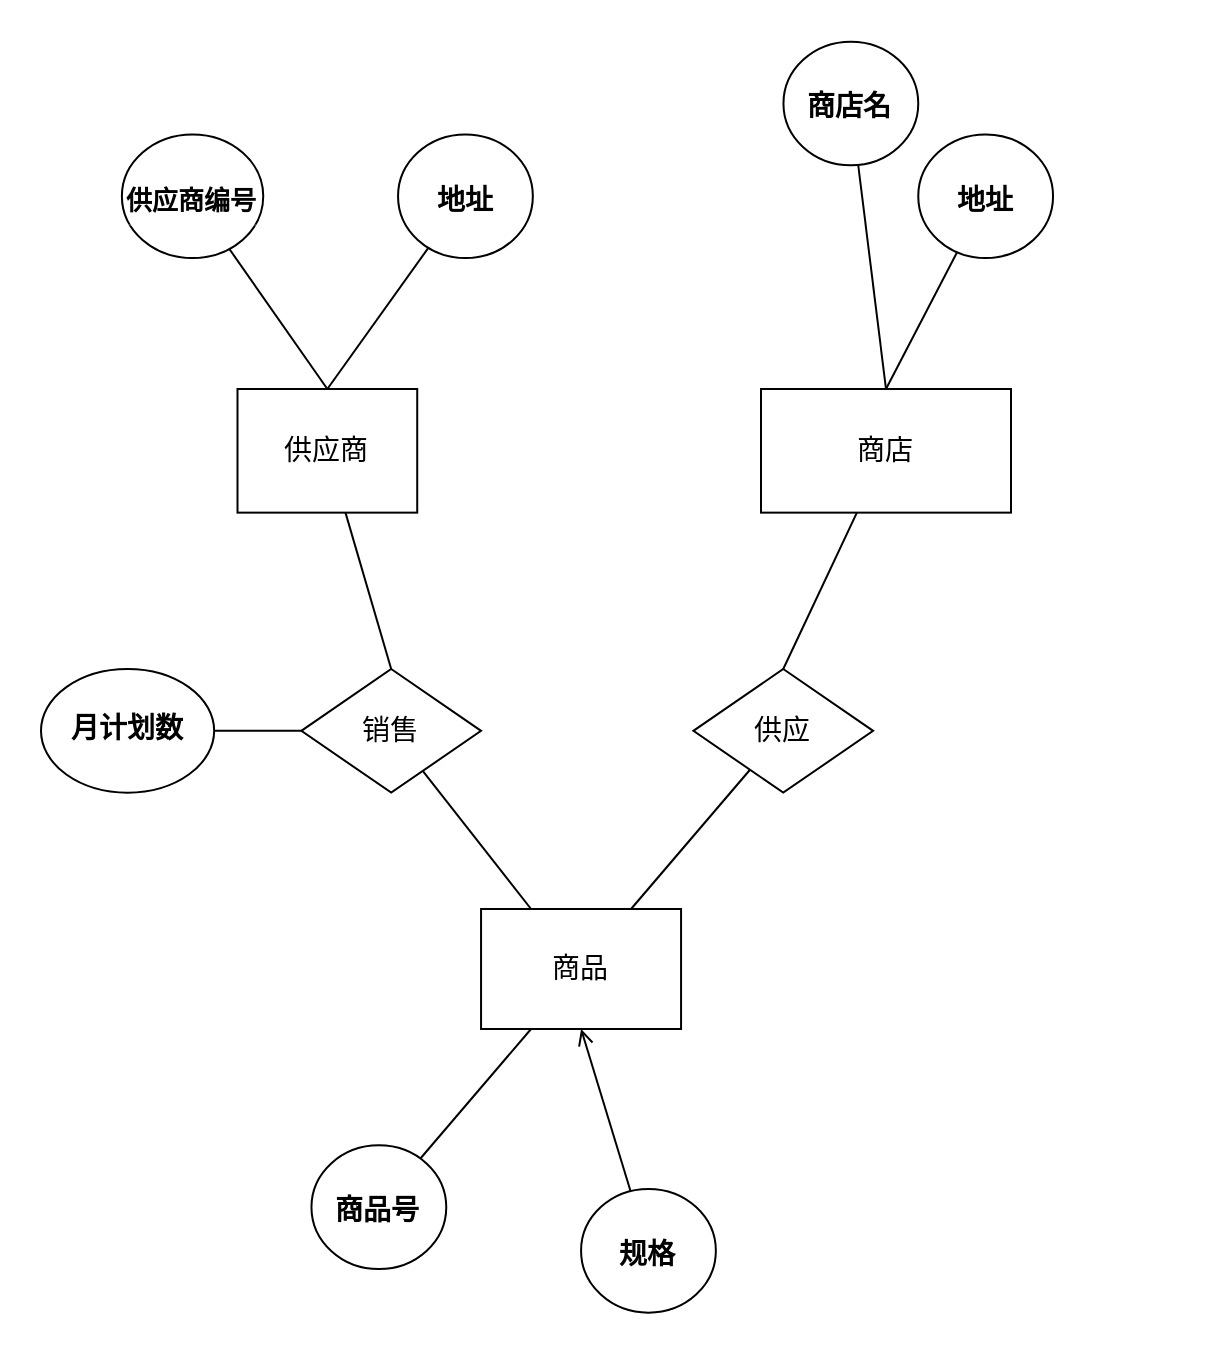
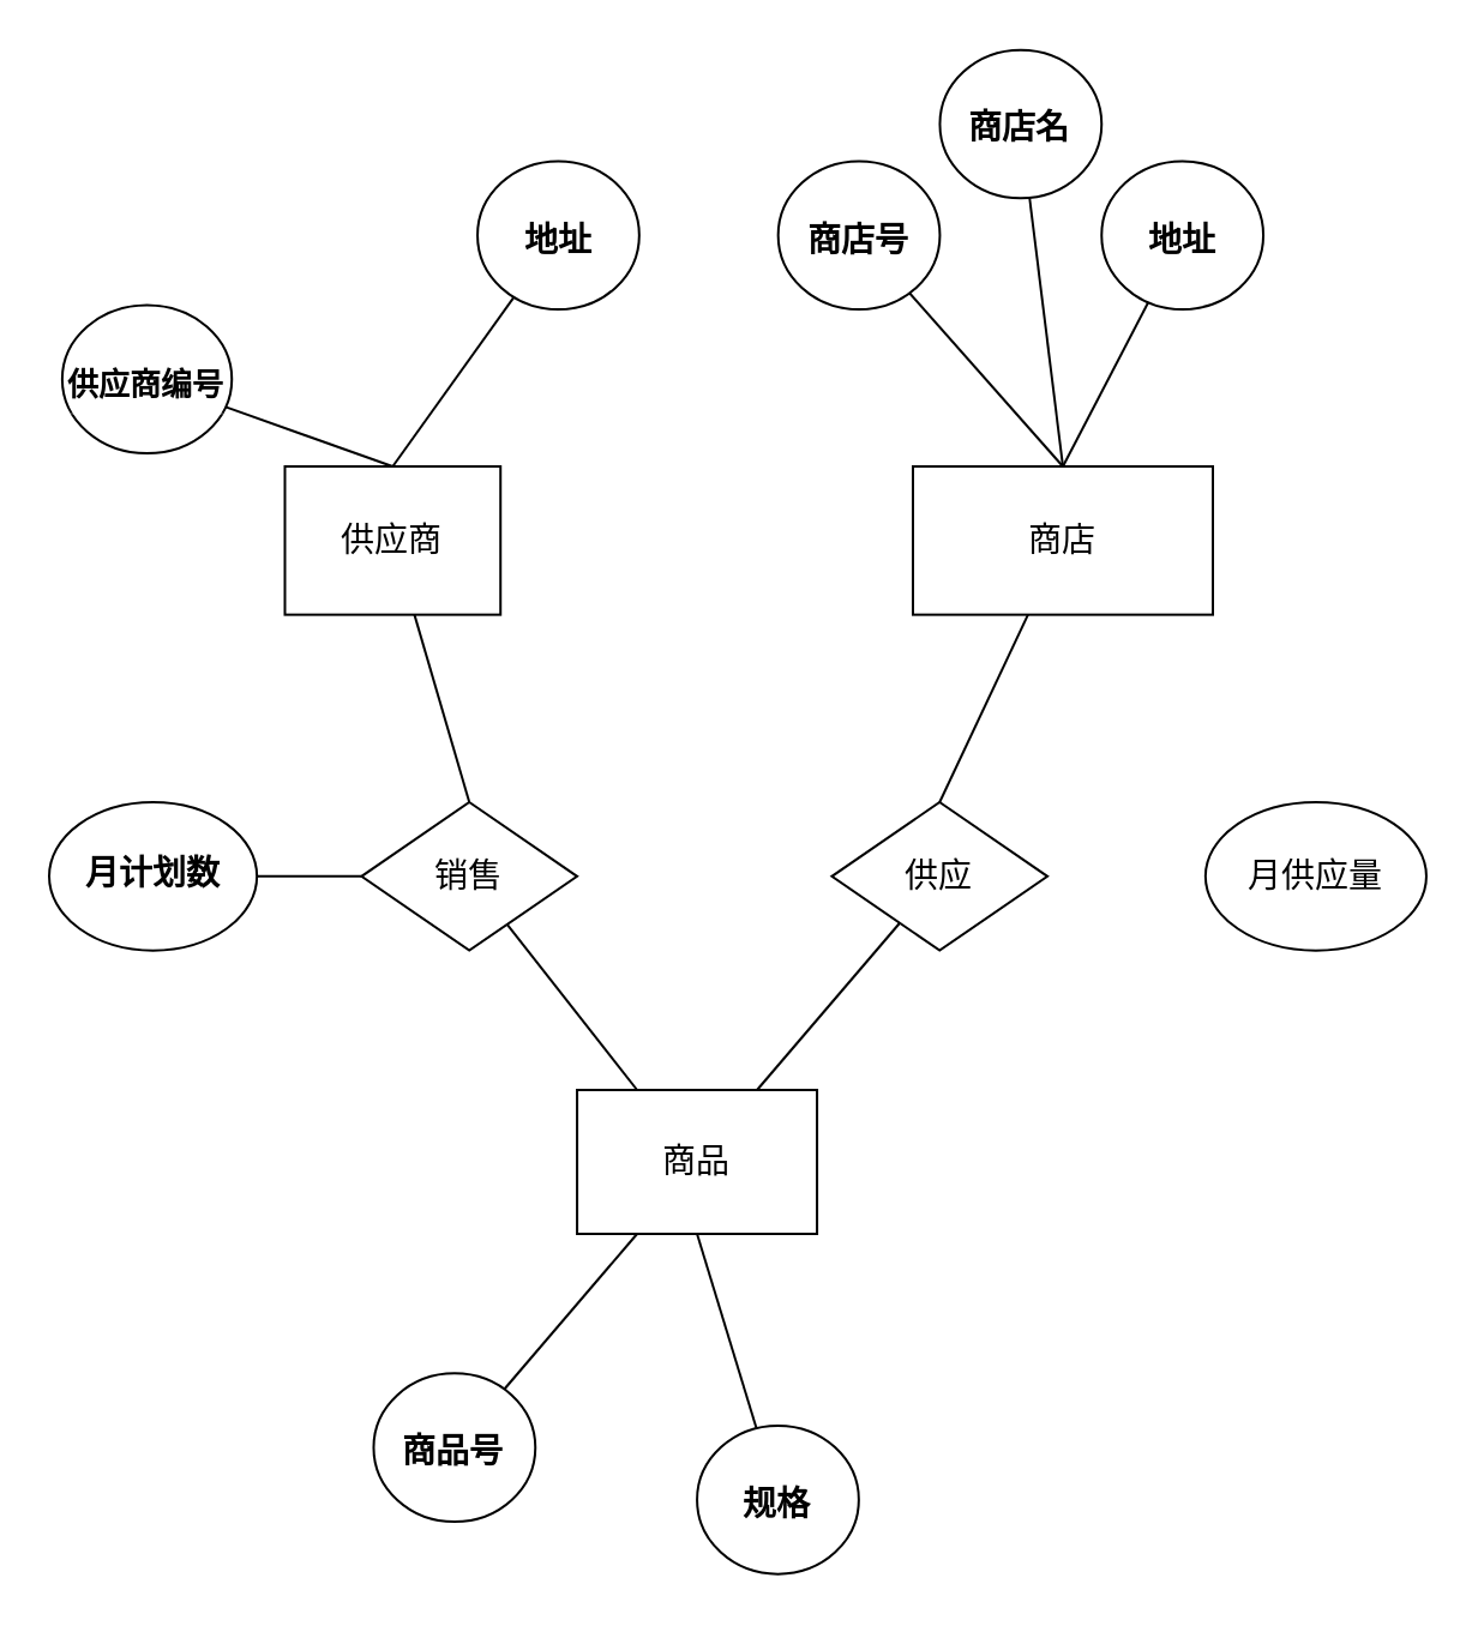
- <mxCell id="20" value="&lt;h2 style=&quot;margin-top: 24px; margin-bottom: 16px; line-height: 1.25; padding-bottom: 0.3em; border-bottom: 1px solid rgba(255, 255, 255, 0.18); border-top-color: rgba(255, 255, 255, 0.18); border-right-color: rgba(255, 255, 255, 0.18); border-left-color: rgba(255, 255, 255, 0.18); position: relative; font-family: -apple-system, BlinkMacSystemFont, &amp;quot;Segoe WPC&amp;quot;, &amp;quot;Segoe UI&amp;quot;, system-ui, Ubuntu, &amp;quot;Droid Sans&amp;quot;, sans-serif; text-align: start; font-size: 13px;&quot; id=&quot;3%E8%AE%BE%E6%9F%90%E5%95%86%E4%B8%9A%E9%9B%86%E5%9B%A2%E6%95%B0%E6%8D%AE%E5%BA%93%E6%9C%89%E4%B8%89%E4%B8%AA%E5%AE%9E%E4%BD%93%E9%9B%86%E4%B8%80%E6%98%AF%E5%95%86%E5%93%81%E5%AE%9E%E4%BD%93%E9%9B%86%E5%B1%9E%E6%80%A7%E6%9C%89%E5%95%86%E5%93%81%E5%8F%B7%E5%95%86%E5%93%81%E5%90%8D%E8%A7%84%E6%A0%BC%E5%8D%95%E4%BB%B7%E7%AD%89%E4%BA%8C%E6%98%AF%E5%95%86%E5%BA%97%E5%AE%9E%E4%BD%93%E9%9B%86%E5%B1%9E%E6%80%A7%E6%9C%89%E5%95%86%E5%BA%97%E5%8F%B7%E5%95%86%E5%BA%97%E5%90%8D%E5%9C%B0%E5%9D%80%E7%AD%89%E4%B8%89%E6%98%AF%E4%BE%9B%E5%BA%94%E5%95%86%E5%AE%9E%E4%BD%93%E9%9B%86%E5%B1%9E%E6%80%A7%E6%9C%89%E4%BE%9B%E5%BA%94%E5%95%86%E7%BC%96%E5%8F%B7%E4%BE%9B%E5%BA%94%E5%95%86%E5%90%8D%E5%9C%B0%E5%9D%80%E7%AD%89&quot; dir=&quot;auto&quot; class=&quot;code-line&quot; data-line=&quot;31&quot;&gt;&lt;span style=&quot;&quot;&gt;供应商编号&lt;/span&gt;&lt;/h2&gt;" style="ellipse;whiteSpace=wrap;html=1;fontSize=13;labelBackgroundColor=none;labelBorderColor=none;fontColor=default;" parent="1" vertex="1"><mxGeometry x="60.44" y="66.72" width="70.68" height="61.82" as="geometry" /></mxCell>
+ <mxCell id="20" value="&lt;h2 style=&quot;margin-top: 24px; margin-bottom: 16px; line-height: 1.25; padding-bottom: 0.3em; border-bottom: 1px solid rgba(255, 255, 255, 0.18); border-top-color: rgba(255, 255, 255, 0.18); border-right-color: rgba(255, 255, 255, 0.18); border-left-color: rgba(255, 255, 255, 0.18); position: relative; font-family: -apple-system, BlinkMacSystemFont, &amp;quot;Segoe WPC&amp;quot;, &amp;quot;Segoe UI&amp;quot;, system-ui, Ubuntu, &amp;quot;Droid Sans&amp;quot;, sans-serif; text-align: start; font-size: 13px;&quot; id=&quot;3%E8%AE%BE%E6%9F%90%E5%95%86%E4%B8%9A%E9%9B%86%E5%9B%A2%E6%95%B0%E6%8D%AE%E5%BA%93%E6%9C%89%E4%B8%89%E4%B8%AA%E5%AE%9E%E4%BD%93%E9%9B%86%E4%B8%80%E6%98%AF%E5%95%86%E5%93%81%E5%AE%9E%E4%BD%93%E9%9B%86%E5%B1%9E%E6%80%A7%E6%9C%89%E5%95%86%E5%93%81%E5%8F%B7%E5%95%86%E5%93%81%E5%90%8D%E8%A7%84%E6%A0%BC%E5%8D%95%E4%BB%B7%E7%AD%89%E4%BA%8C%E6%98%AF%E5%95%86%E5%BA%97%E5%AE%9E%E4%BD%93%E9%9B%86%E5%B1%9E%E6%80%A7%E6%9C%89%E5%95%86%E5%BA%97%E5%8F%B7%E5%95%86%E5%BA%97%E5%90%8D%E5%9C%B0%E5%9D%80%E7%AD%89%E4%B8%89%E6%98%AF%E4%BE%9B%E5%BA%94%E5%95%86%E5%AE%9E%E4%BD%93%E9%9B%86%E5%B1%9E%E6%80%A7%E6%9C%89%E4%BE%9B%E5%BA%94%E5%95%86%E7%BC%96%E5%8F%B7%E4%BE%9B%E5%BA%94%E5%95%86%E5%90%8D%E5%9C%B0%E5%9D%80%E7%AD%89&quot; dir=&quot;auto&quot; class=&quot;code-line&quot; data-line=&quot;31&quot;&gt;&lt;span style=&quot;&quot;&gt;供应商编号&lt;/span&gt;&lt;/h2&gt;" style="ellipse;whiteSpace=wrap;html=1;fontSize=13;labelBackgroundColor=none;labelBorderColor=none;fontColor=default;" parent="1" vertex="1"><mxGeometry x="25.44" y="126.72" width="70.68" height="61.82" as="geometry" /></mxCell>
+ <mxCell id="14" value="&lt;h2 style=&quot;margin-top: 24px; margin-bottom: 16px; line-height: 1.25; padding-bottom: 0.3em; border-bottom: 1px solid rgba(255, 255, 255, 0.18); border-top-color: rgba(255, 255, 255, 0.18); border-right-color: rgba(255, 255, 255, 0.18); border-left-color: rgba(255, 255, 255, 0.18); position: relative; font-family: -apple-system, BlinkMacSystemFont, &amp;quot;Segoe WPC&amp;quot;, &amp;quot;Segoe UI&amp;quot;, system-ui, Ubuntu, &amp;quot;Droid Sans&amp;quot;, sans-serif; text-align: start; font-size: 14px;&quot; id=&quot;3%E8%AE%BE%E6%9F%90%E5%95%86%E4%B8%9A%E9%9B%86%E5%9B%A2%E6%95%B0%E6%8D%AE%E5%BA%93%E6%9C%89%E4%B8%89%E4%B8%AA%E5%AE%9E%E4%BD%93%E9%9B%86%E4%B8%80%E6%98%AF%E5%95%86%E5%93%81%E5%AE%9E%E4%BD%93%E9%9B%86%E5%B1%9E%E6%80%A7%E6%9C%89%E5%95%86%E5%93%81%E5%8F%B7%E5%95%86%E5%93%81%E5%90%8D%E8%A7%84%E6%A0%BC%E5%8D%95%E4%BB%B7%E7%AD%89%E4%BA%8C%E6%98%AF%E5%95%86%E5%BA%97%E5%AE%9E%E4%BD%93%E9%9B%86%E5%B1%9E%E6%80%A7%E6%9C%89%E5%95%86%E5%BA%97%E5%8F%B7%E5%95%86%E5%BA%97%E5%90%8D%E5%9C%B0%E5%9D%80%E7%AD%89%E4%B8%89%E6%98%AF%E4%BE%9B%E5%BA%94%E5%95%86%E5%AE%9E%E4%BD%93%E9%9B%86%E5%B1%9E%E6%80%A7%E6%9C%89%E4%BE%9B%E5%BA%94%E5%95%86%E7%BC%96%E5%8F%B7%E4%BE%9B%E5%BA%94%E5%95%86%E5%90%8D%E5%9C%B0%E5%9D%80%E7%AD%89&quot; dir=&quot;auto&quot; class=&quot;code-line&quot; data-line=&quot;31&quot;&gt;商店号&lt;/h2&gt;" style="ellipse;whiteSpace=wrap;html=1;fontSize=14;labelBackgroundColor=none;labelBorderColor=none;fontColor=default;" parent="1" vertex="1"><mxGeometry x="323.828" y="66.724" width="67.397" height="61.818" as="geometry" /></mxCell>
+ <mxCell id="13" style="edgeStyle=none;html=1;entryX=0.5;entryY=0;entryDx=0;entryDy=0;fontSize=14;endArrow=none;endFill=0;labelBackgroundColor=none;fontColor=default;labelBorderColor=none;" parent="1" source="14" target="10" edge="1"><mxGeometry relative="1" as="geometry" /></mxCell>
+ <mxCell id="25" value="月供应量" style="ellipse;whiteSpace=wrap;html=1;fontSize=14;labelBackgroundColor=none;labelBorderColor=none;fontColor=default;" parent="1" vertex="1"><mxGeometry x="501.92" y="334" width="92.05" height="61.82" as="geometry" /></mxCell>
- <mxCell id="7" style="edgeStyle=none;html=1;entryX=0.5;entryY=1;entryDx=0;entryDy=0;endArrow=open;endFill=0;" edge="1" parent="1" source="8" target="2"><mxGeometry relative="1" as="geometry" /></mxCell>
+ <mxCell id="7" style="edgeStyle=none;html=1;entryX=0.5;entryY=1;entryDx=0;entryDy=0;endArrow=none;endFill=0;" edge="1" parent="1" source="8" target="2"><mxGeometry relative="1" as="geometry" /></mxCell>
